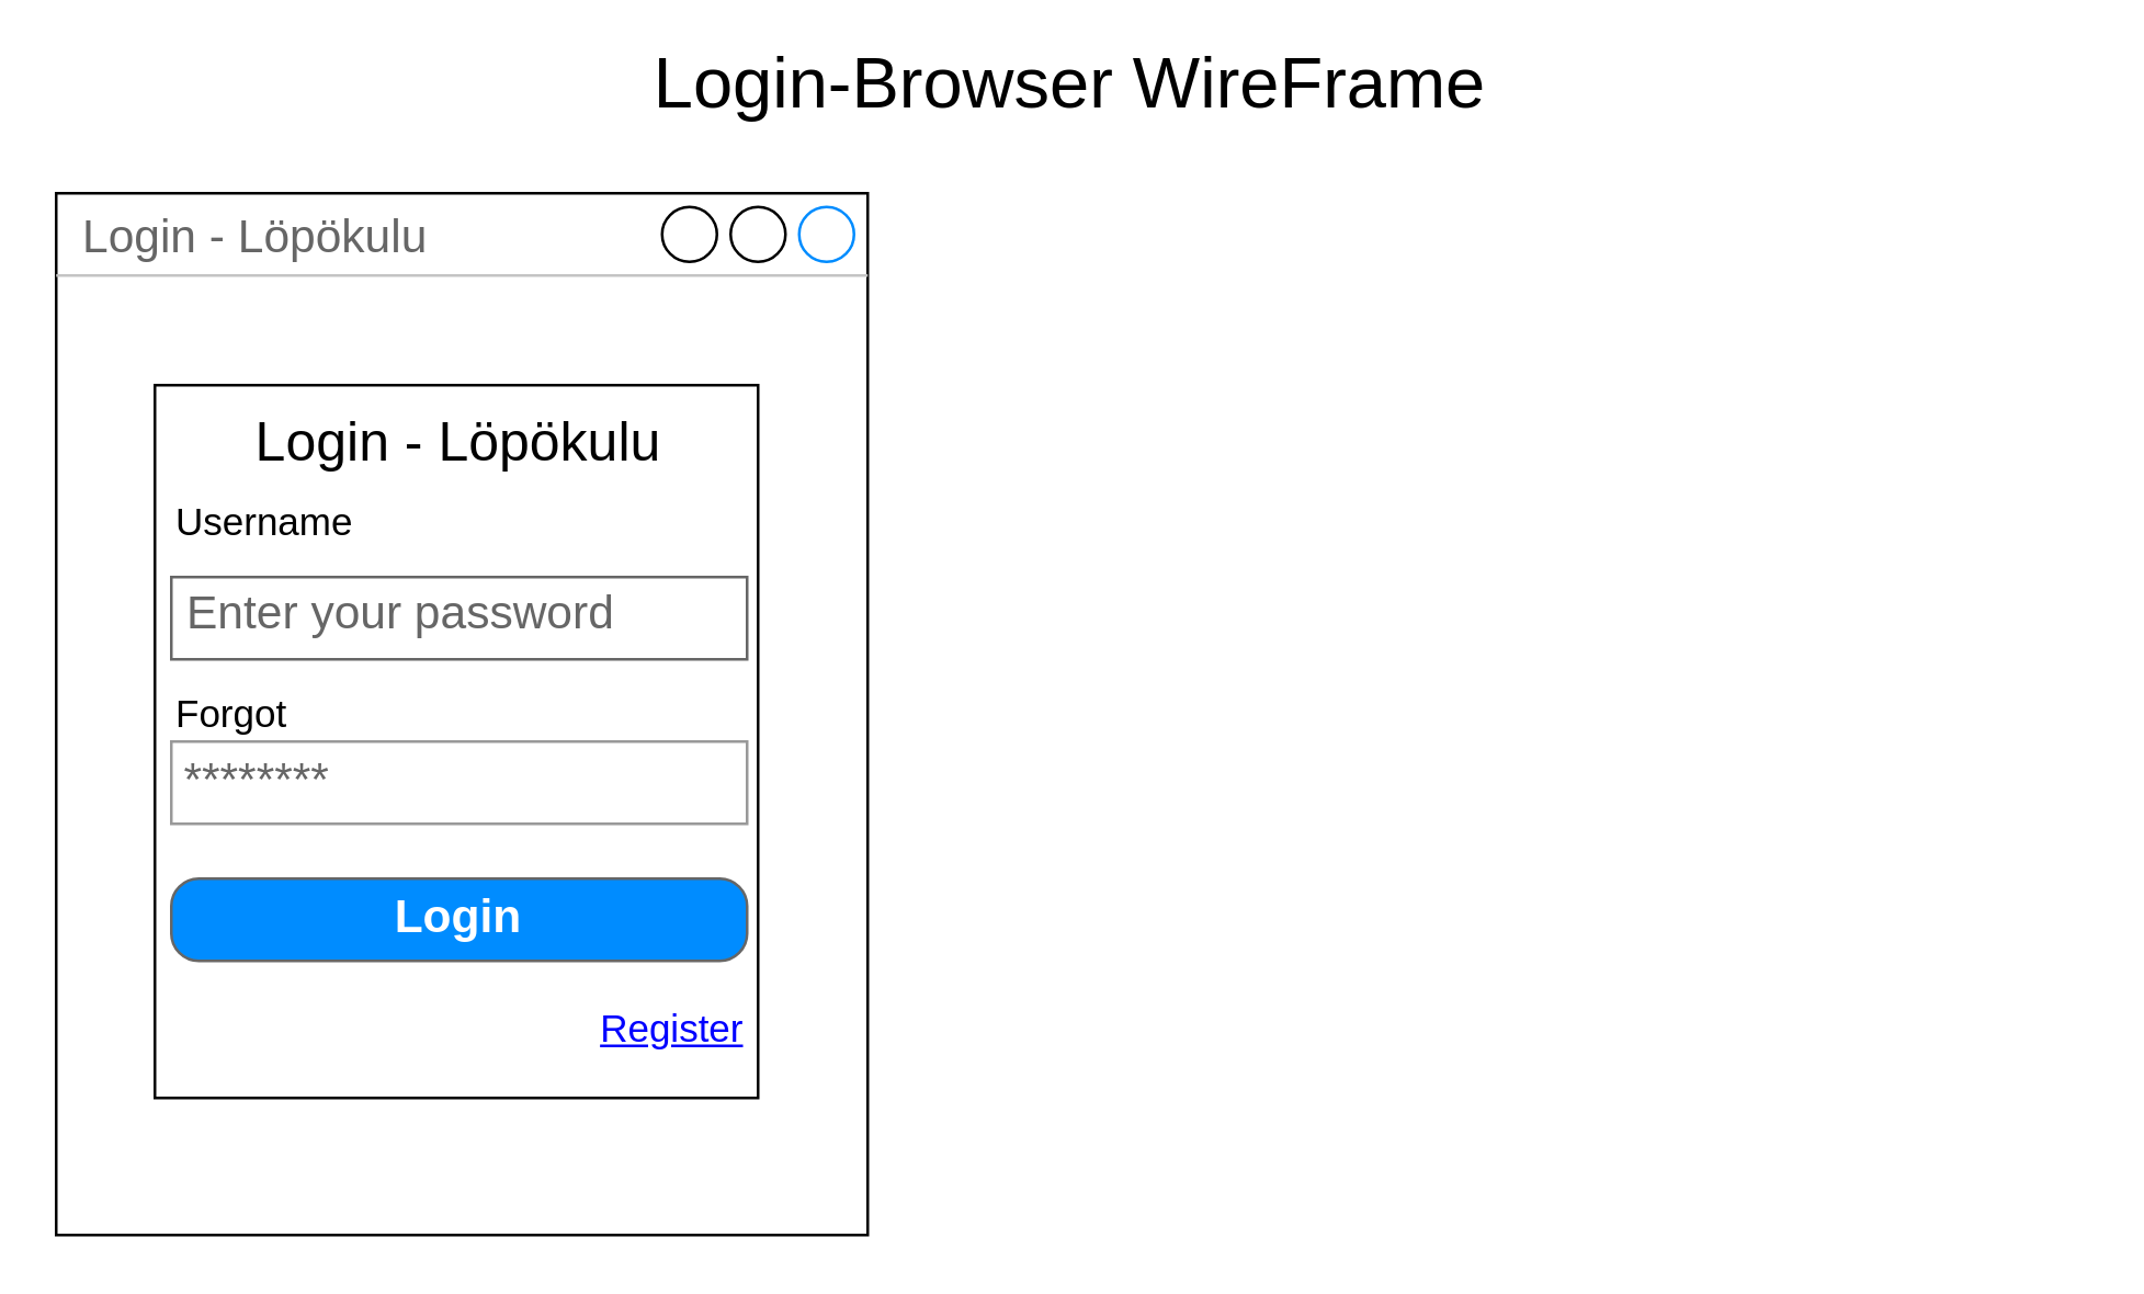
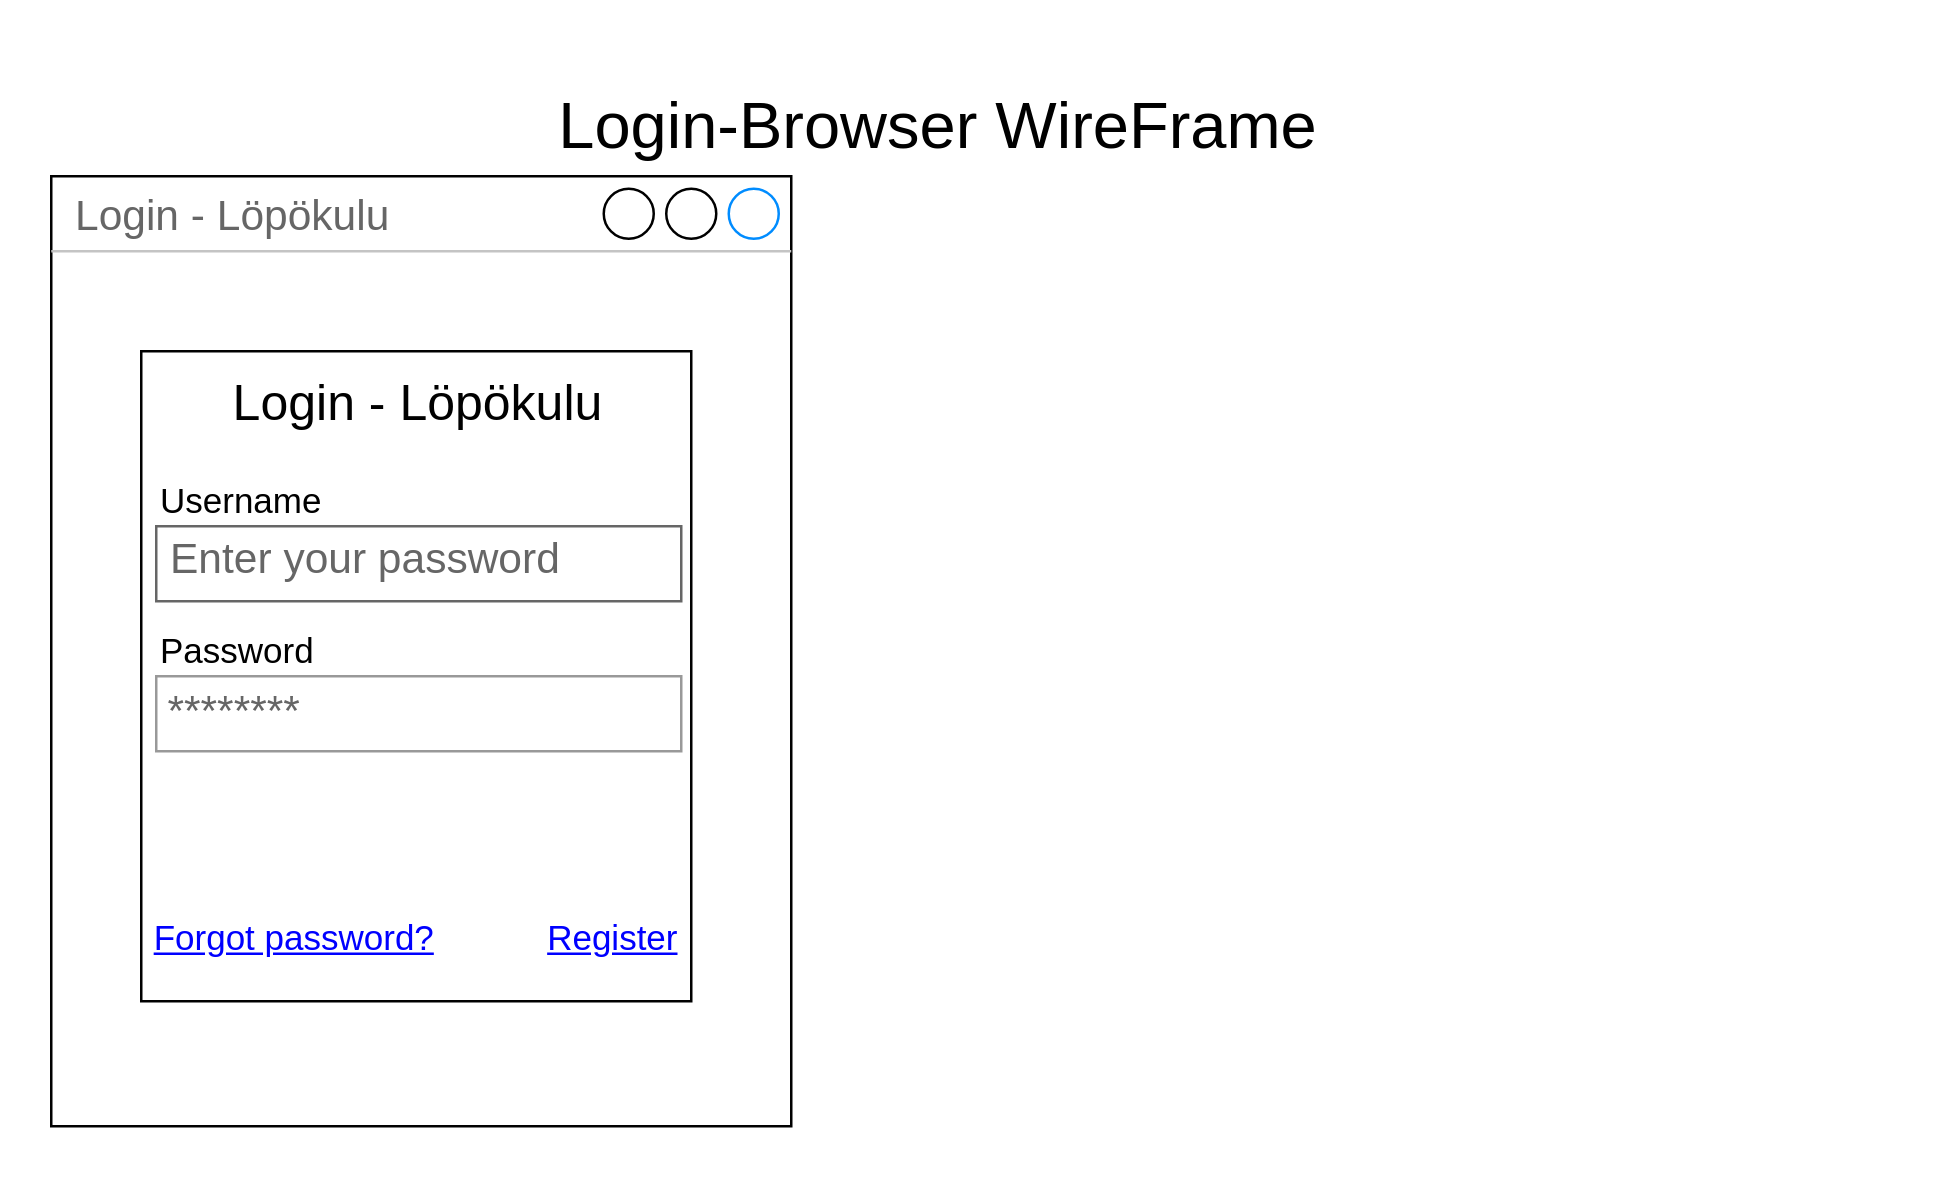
- <mxCell id="3" value="Login-Browser WireFrame" style="text;html=1;strokeColor=none;fillColor=none;align=center;verticalAlign=middle;whiteSpace=wrap;rounded=0;fontSize=26;" vertex="1" parent="1"><mxGeometry x="20" y="20" width="740" height="20" as="geometry" /></mxCell>
+ <mxCell id="3" value="Login-Browser WireFrame" style="text;html=1;strokeColor=none;fillColor=none;align=center;verticalAlign=middle;whiteSpace=wrap;rounded=0;fontSize=26;" vertex="1" parent="1"><mxGeometry x="5" y="40" width="740" height="20" as="geometry" /></mxCell>
- <mxCell id="7" value="Username" style="text;html=1;strokeColor=none;fillColor=none;align=left;verticalAlign=middle;whiteSpace=wrap;rounded=0;fontSize=14;" vertex="1" parent="4"><mxGeometry x="6" y="40" width="200" height="20" as="geometry" /></mxCell>
+ <mxCell id="7" value="Username" style="text;html=1;strokeColor=none;fillColor=none;align=left;verticalAlign=middle;whiteSpace=wrap;rounded=0;fontSize=14;" vertex="1" parent="4"><mxGeometry x="6" y="50" width="200" height="20" as="geometry" /></mxCell>
- <mxCell id="8" value="Forgot" style="text;html=1;strokeColor=none;fillColor=none;align=left;verticalAlign=middle;whiteSpace=wrap;rounded=0;fontSize=14;" vertex="1" parent="4"><mxGeometry x="6" y="110" width="200" height="20" as="geometry" /></mxCell>
+ <mxCell id="8" value="Password" style="text;html=1;strokeColor=none;fillColor=none;align=left;verticalAlign=middle;whiteSpace=wrap;rounded=0;fontSize=14;" vertex="1" parent="4"><mxGeometry x="6" y="110" width="200" height="20" as="geometry" /></mxCell>
- <mxCell id="11" value="Login" style="strokeWidth=1;shadow=0;dashed=0;align=center;html=1;shape=mxgraph.mockup.buttons.button;strokeColor=#666666;fontColor=#ffffff;mainText=;buttonStyle=round;fontSize=17;fontStyle=1;fillColor=#008cff;whiteSpace=wrap;" vertex="1" parent="4"><mxGeometry x="6" y="180" width="210" height="30" as="geometry" /></mxCell>
+ <mxCell id="12" value="&lt;font style=&quot;font-size: 14px;&quot;&gt;Forgot password?&lt;/font&gt;" style="shape=rectangle;strokeColor=none;fillColor=none;linkText=;fontSize=14;fontColor=#0000ff;fontStyle=4;html=1;align=center;" vertex="1" parent="4"><mxGeometry x="6" y="220" width="110" height="30" as="geometry" /></mxCell>
